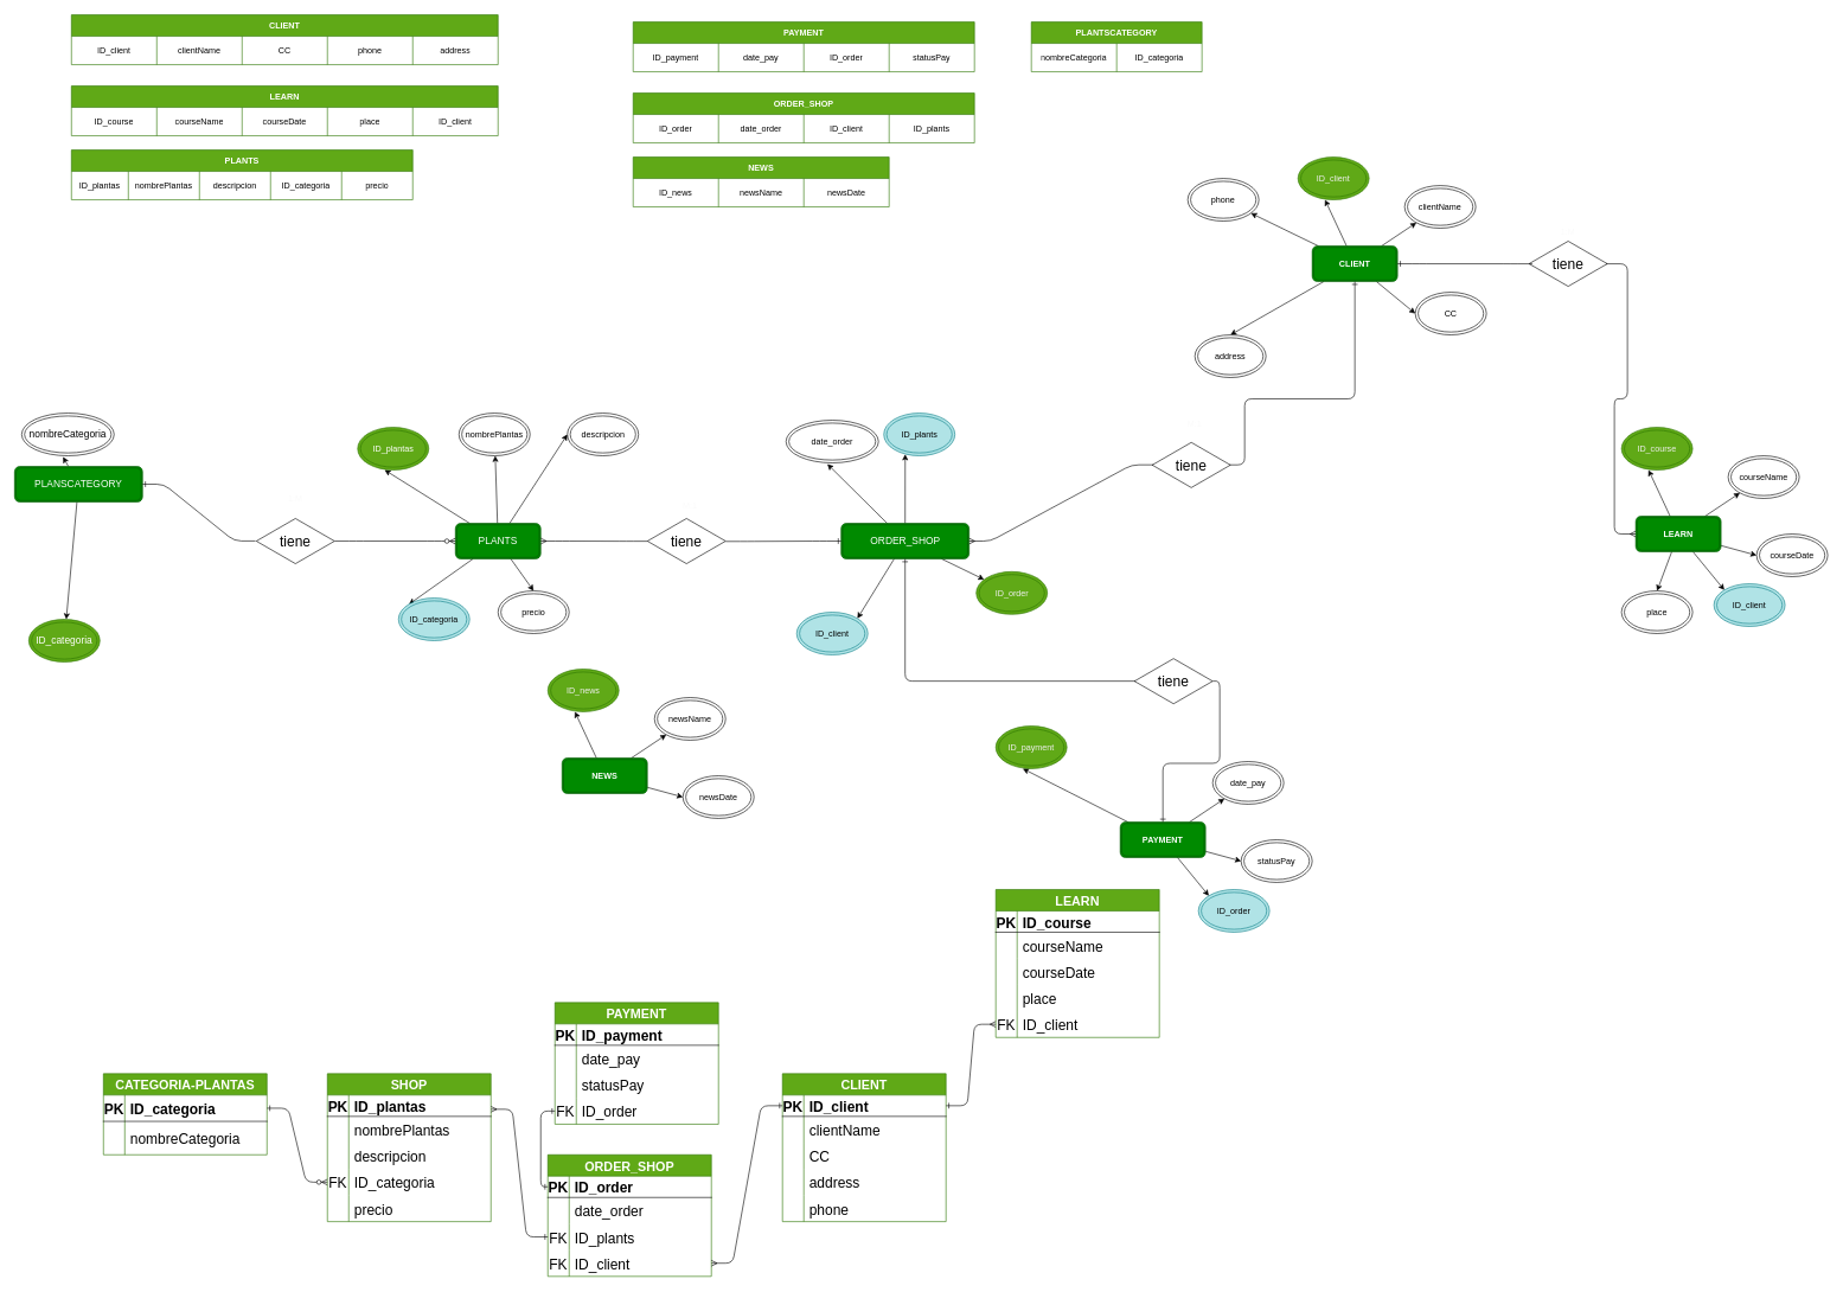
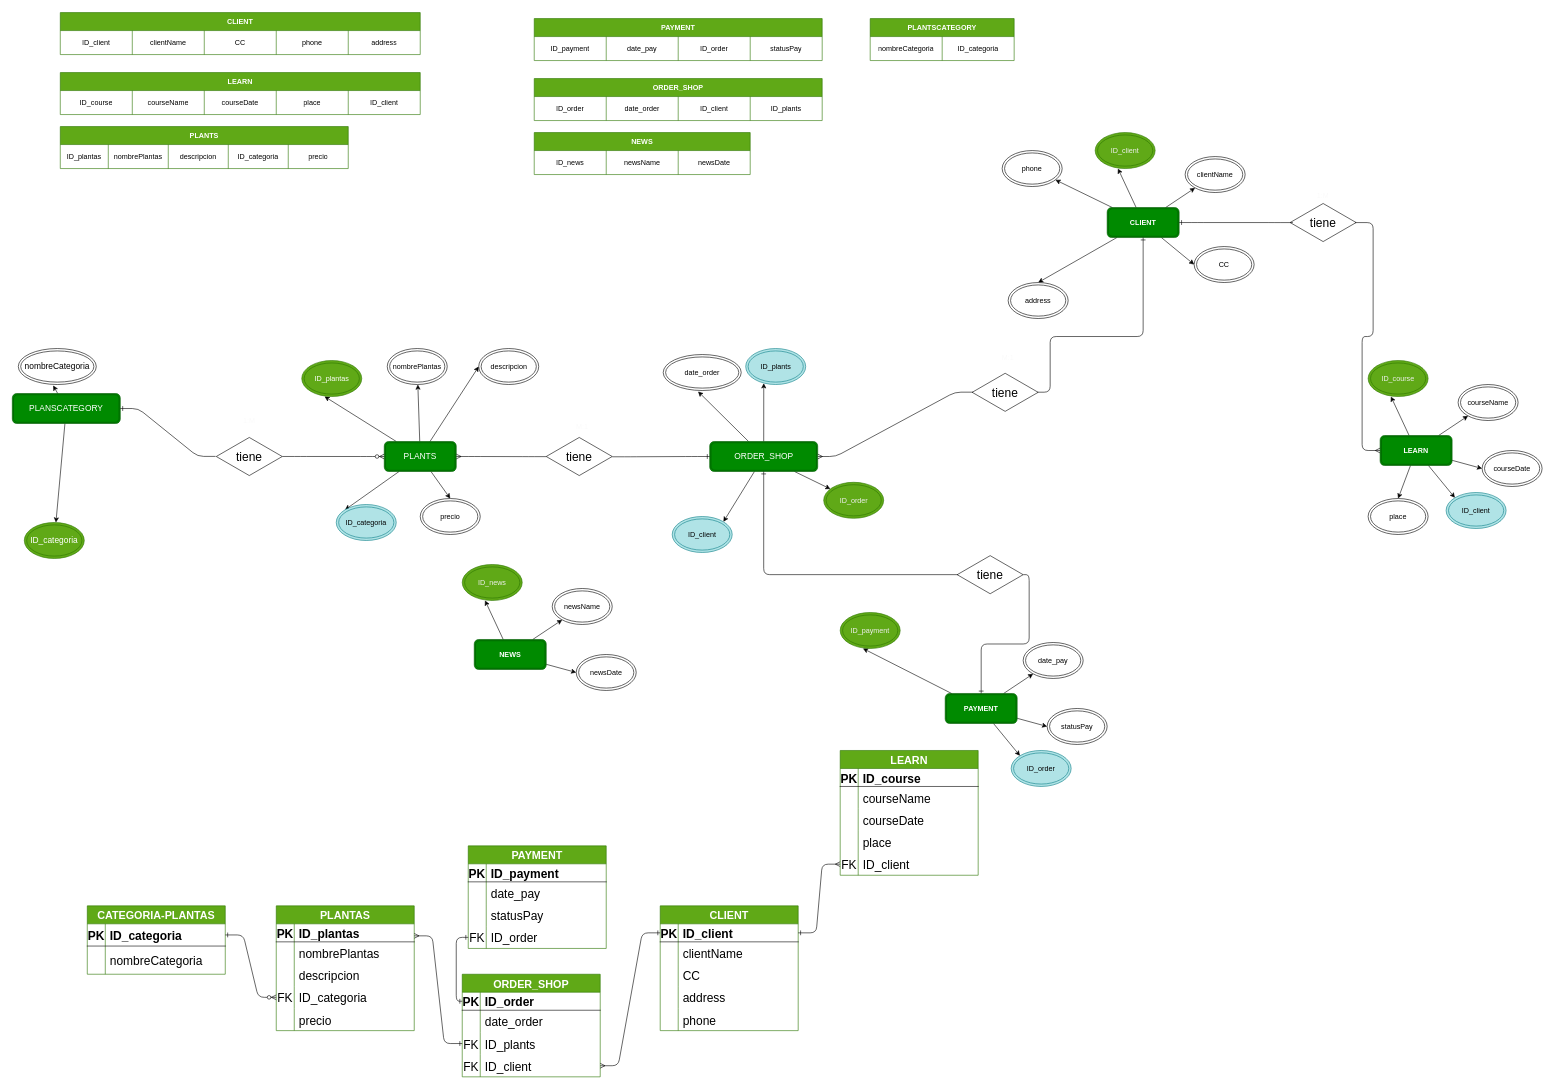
- <mxCell id="40" value="SHOP" style="shape=table;startSize=30;container=1;collapsible=1;childLayout=tableLayout;fixedRows=1;rowLines=0;fontStyle=1;align=center;resizeLast=1;fontSize=18;fillColor=#60a917;fontColor=#ffffff;strokeColor=#2D7600;" parent="1" vertex="1"><mxGeometry x="460" y="1509" width="230" height="208" as="geometry" /></mxCell>
+ <mxCell id="40" value="PLANTAS" style="shape=table;startSize=30;container=1;collapsible=1;childLayout=tableLayout;fixedRows=1;rowLines=0;fontStyle=1;align=center;resizeLast=1;fontSize=18;fillColor=#60a917;fontColor=#ffffff;strokeColor=#2D7600;" parent="1" vertex="1"><mxGeometry x="460" y="1509" width="230" height="208" as="geometry" /></mxCell>
